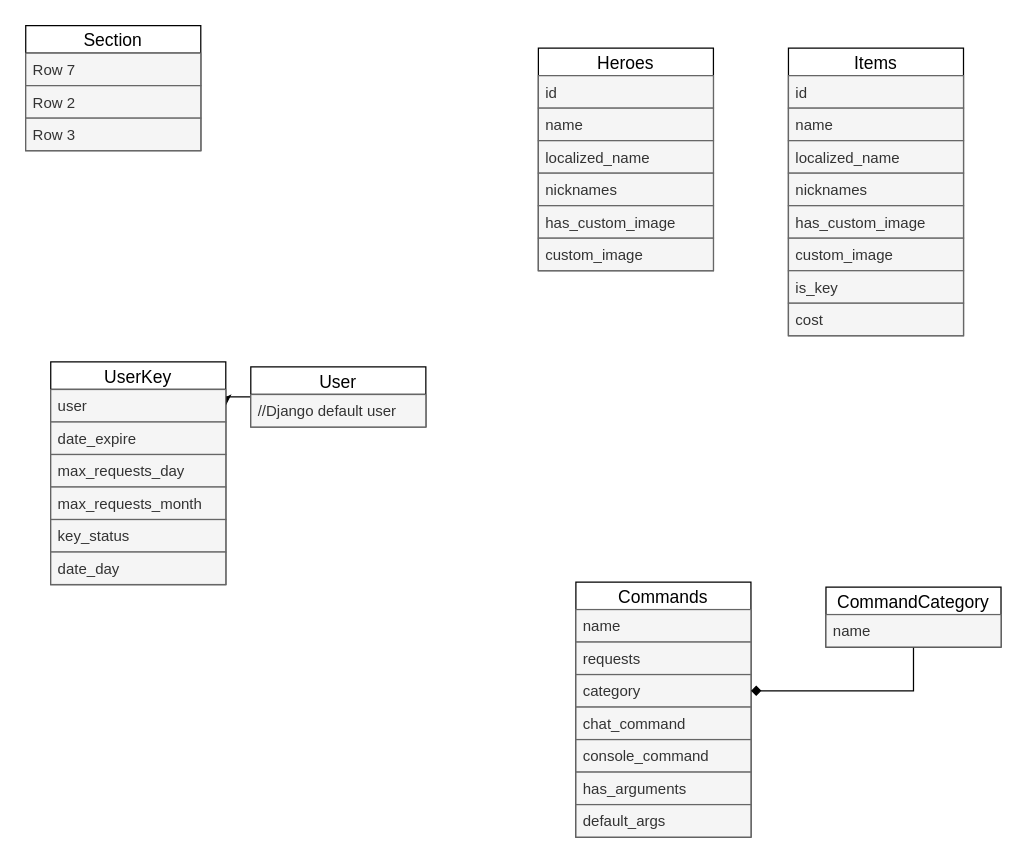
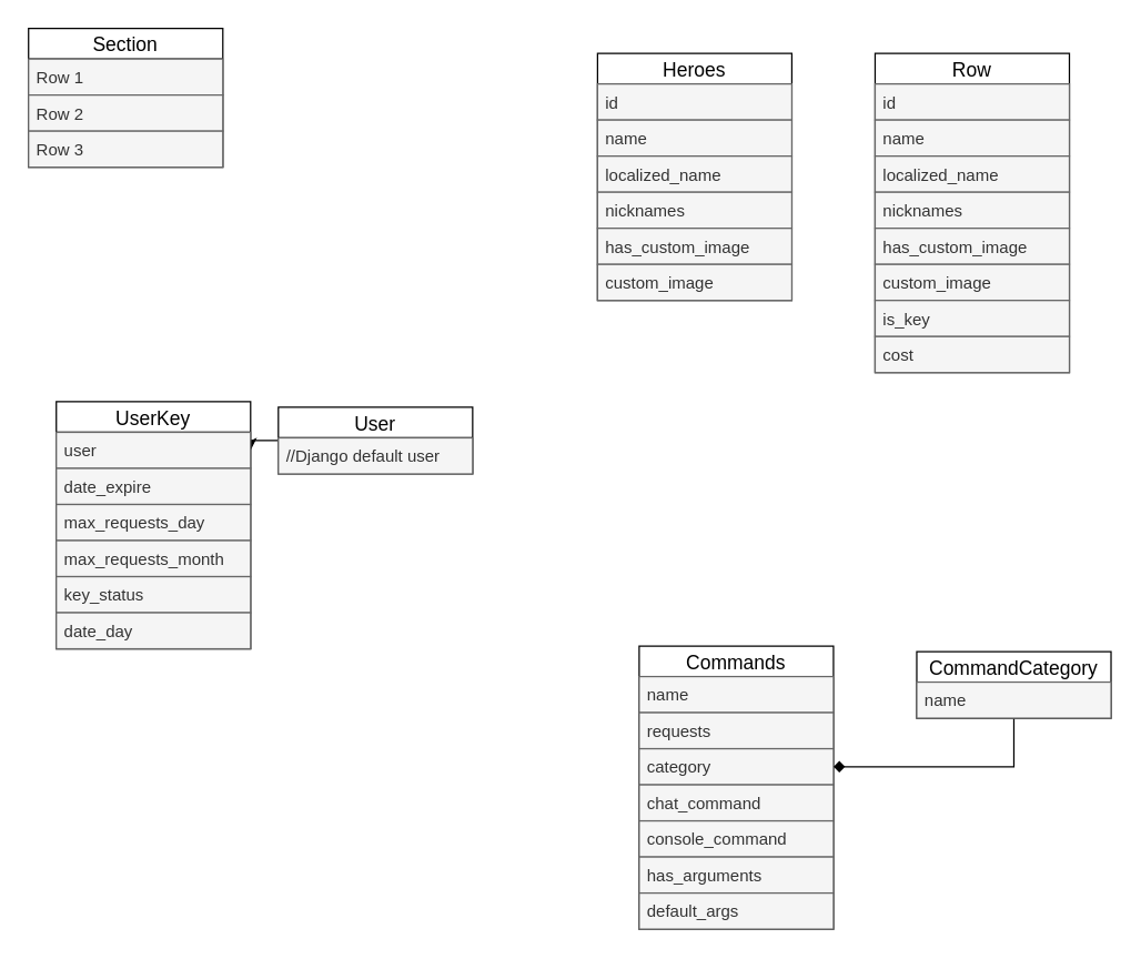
- <mxCell id="23" value="Items" style="swimlane;fontStyle=0;childLayout=stackLayout;horizontal=1;startSize=22;horizontalStack=0;resizeParent=1;resizeParentMax=0;resizeLast=0;collapsible=1;marginBottom=0;swimlaneFillColor=#ffffff;align=center;fontSize=14;" vertex="1" parent="1"><mxGeometry x="630" y="38" width="140" height="230" as="geometry" /></mxCell>
+ <mxCell id="23" value="Row" style="swimlane;fontStyle=0;childLayout=stackLayout;horizontal=1;startSize=22;horizontalStack=0;resizeParent=1;resizeParentMax=0;resizeLast=0;collapsible=1;marginBottom=0;swimlaneFillColor=#ffffff;align=center;fontSize=14;" vertex="1" parent="1"><mxGeometry x="630" y="38" width="140" height="230" as="geometry" /></mxCell>
- <mxCell id="3" value="Row 7" style="text;strokeColor=#666666;fillColor=#f5f5f5;spacingLeft=4;spacingRight=4;overflow=hidden;rotatable=0;points=[[0,0.5],[1,0.5]];portConstraint=eastwest;fontSize=12;fontColor=#333333;" vertex="1" parent="2"><mxGeometry y="22" width="140" height="26" as="geometry" /></mxCell>
+ <mxCell id="3" value="Row 1" style="text;strokeColor=#666666;fillColor=#f5f5f5;spacingLeft=4;spacingRight=4;overflow=hidden;rotatable=0;points=[[0,0.5],[1,0.5]];portConstraint=eastwest;fontSize=12;fontColor=#333333;" vertex="1" parent="2"><mxGeometry y="22" width="140" height="26" as="geometry" /></mxCell>
